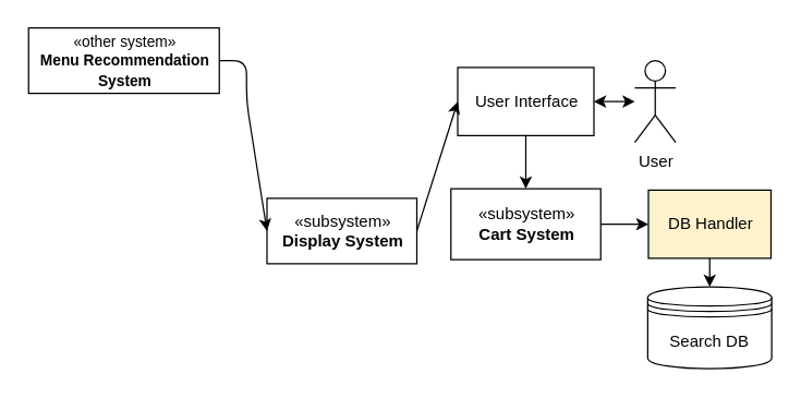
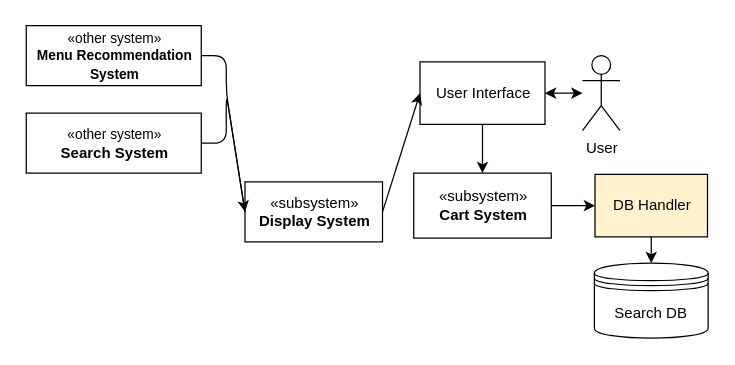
+ <mxCell id="12" value="" style="endArrow=none;html=1;exitX=1;exitY=0.5;exitDx=0;exitDy=0;entryX=0;entryY=0.5;entryDx=0;entryDy=0;" edge="1" parent="1" source="3" target="4"><mxGeometry width="50" height="50" relative="1" as="geometry"><mxPoint x="200.5" y="160" as="sourcePoint" /><mxPoint x="250.5" y="110" as="targetPoint" /><Array as="points"><mxPoint x="180.5" y="114" /><mxPoint x="180.5" y="74" /></Array></mxGeometry></mxCell>
+ <mxCell id="3" value="&lt;font style=&quot;font-size: 11px&quot;&gt;«other system»&lt;br&gt;&lt;/font&gt;&lt;b&gt;Search System&lt;/b&gt;&lt;br&gt;" style="html=1;" vertex="1" parent="1"><mxGeometry x="20.5" y="90" width="140" height="48" as="geometry" /></mxCell>
